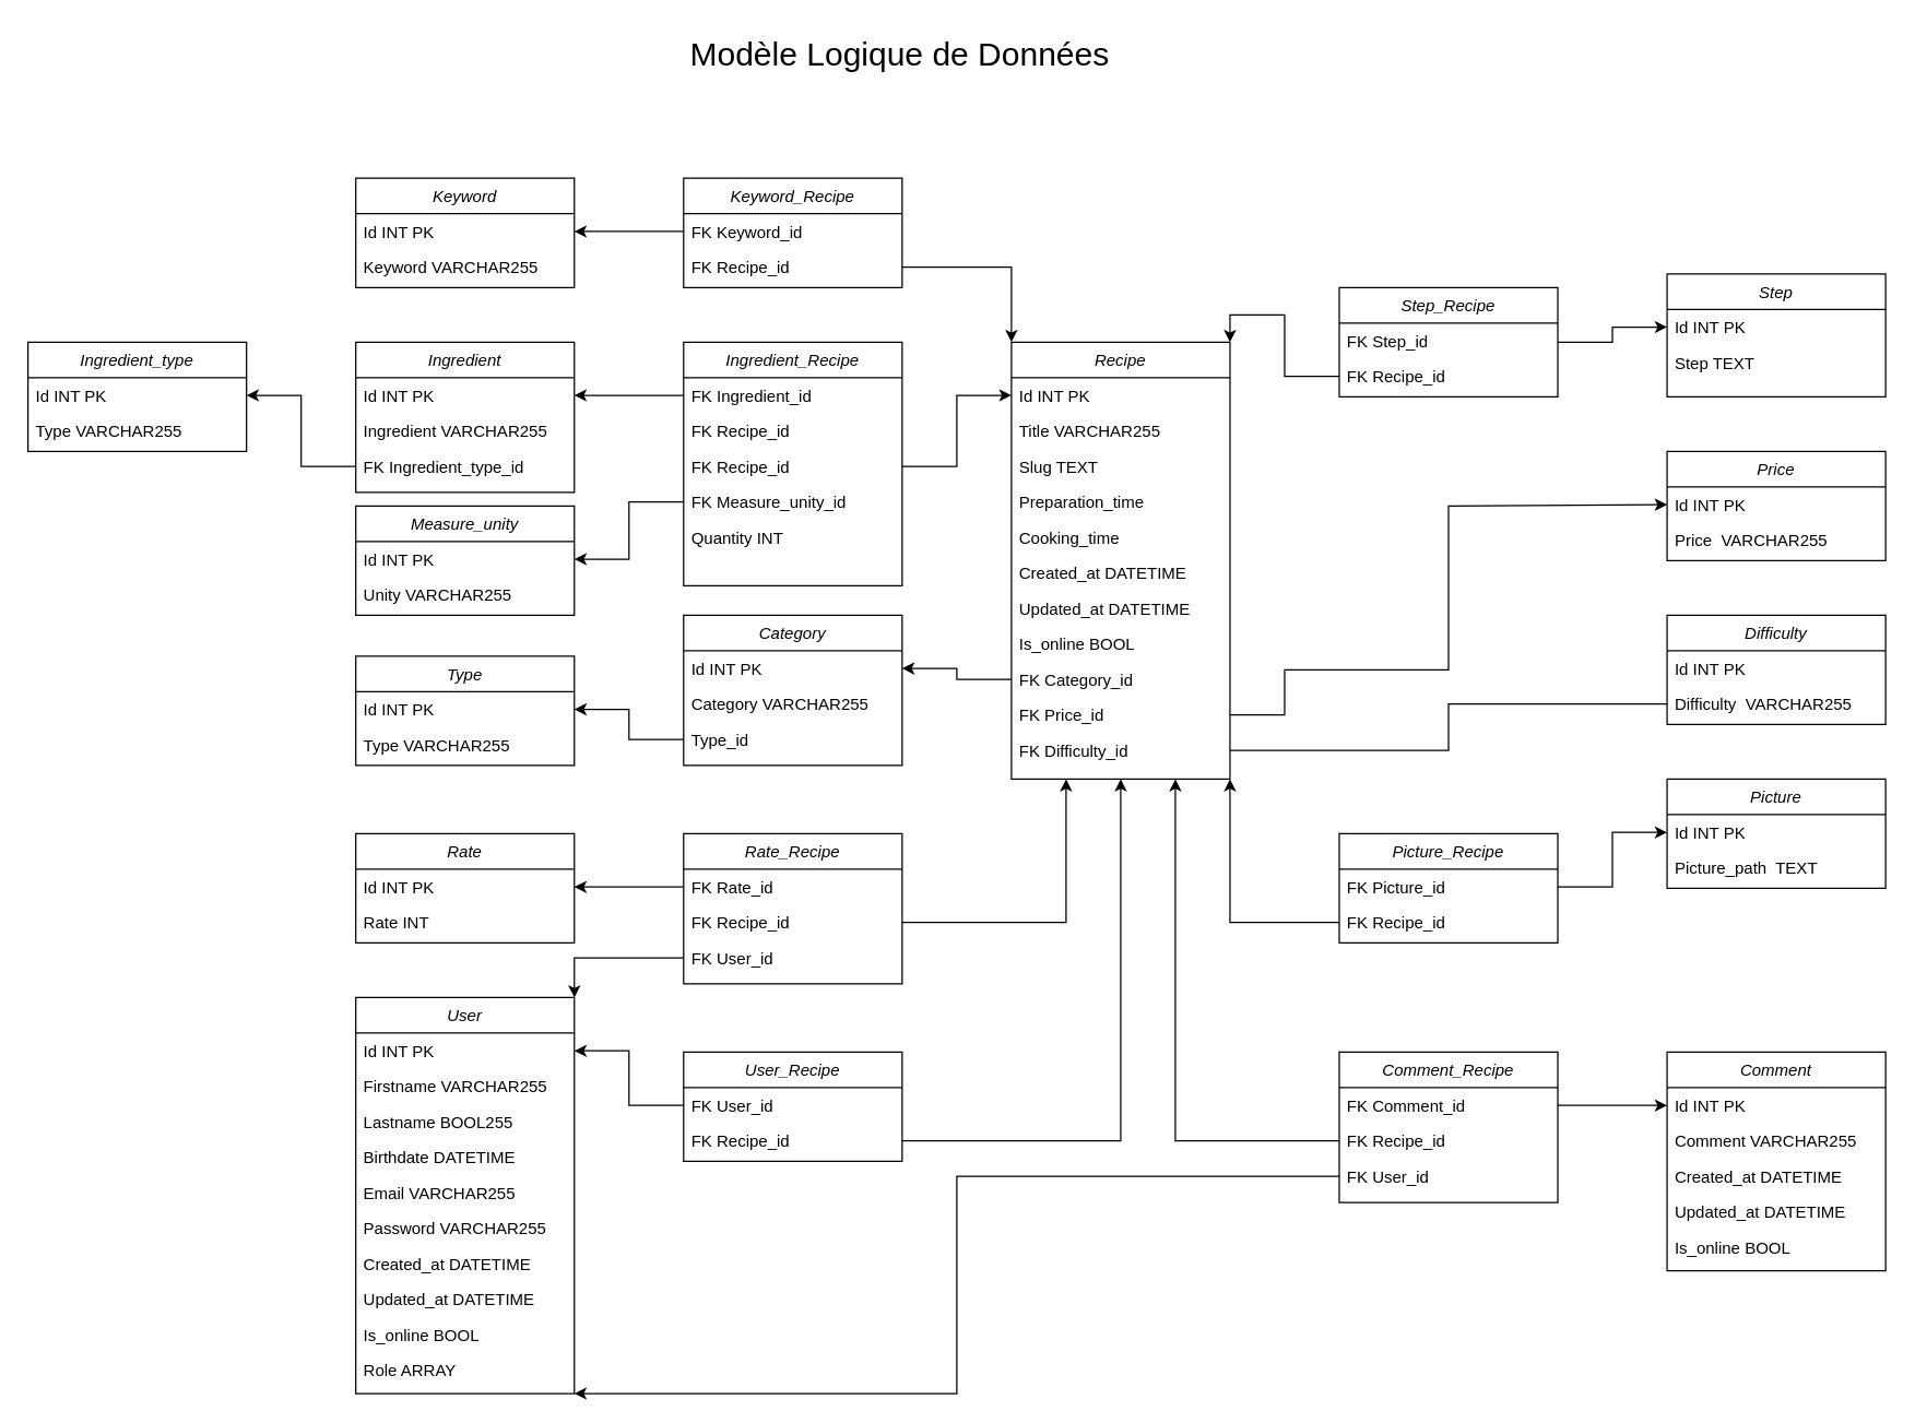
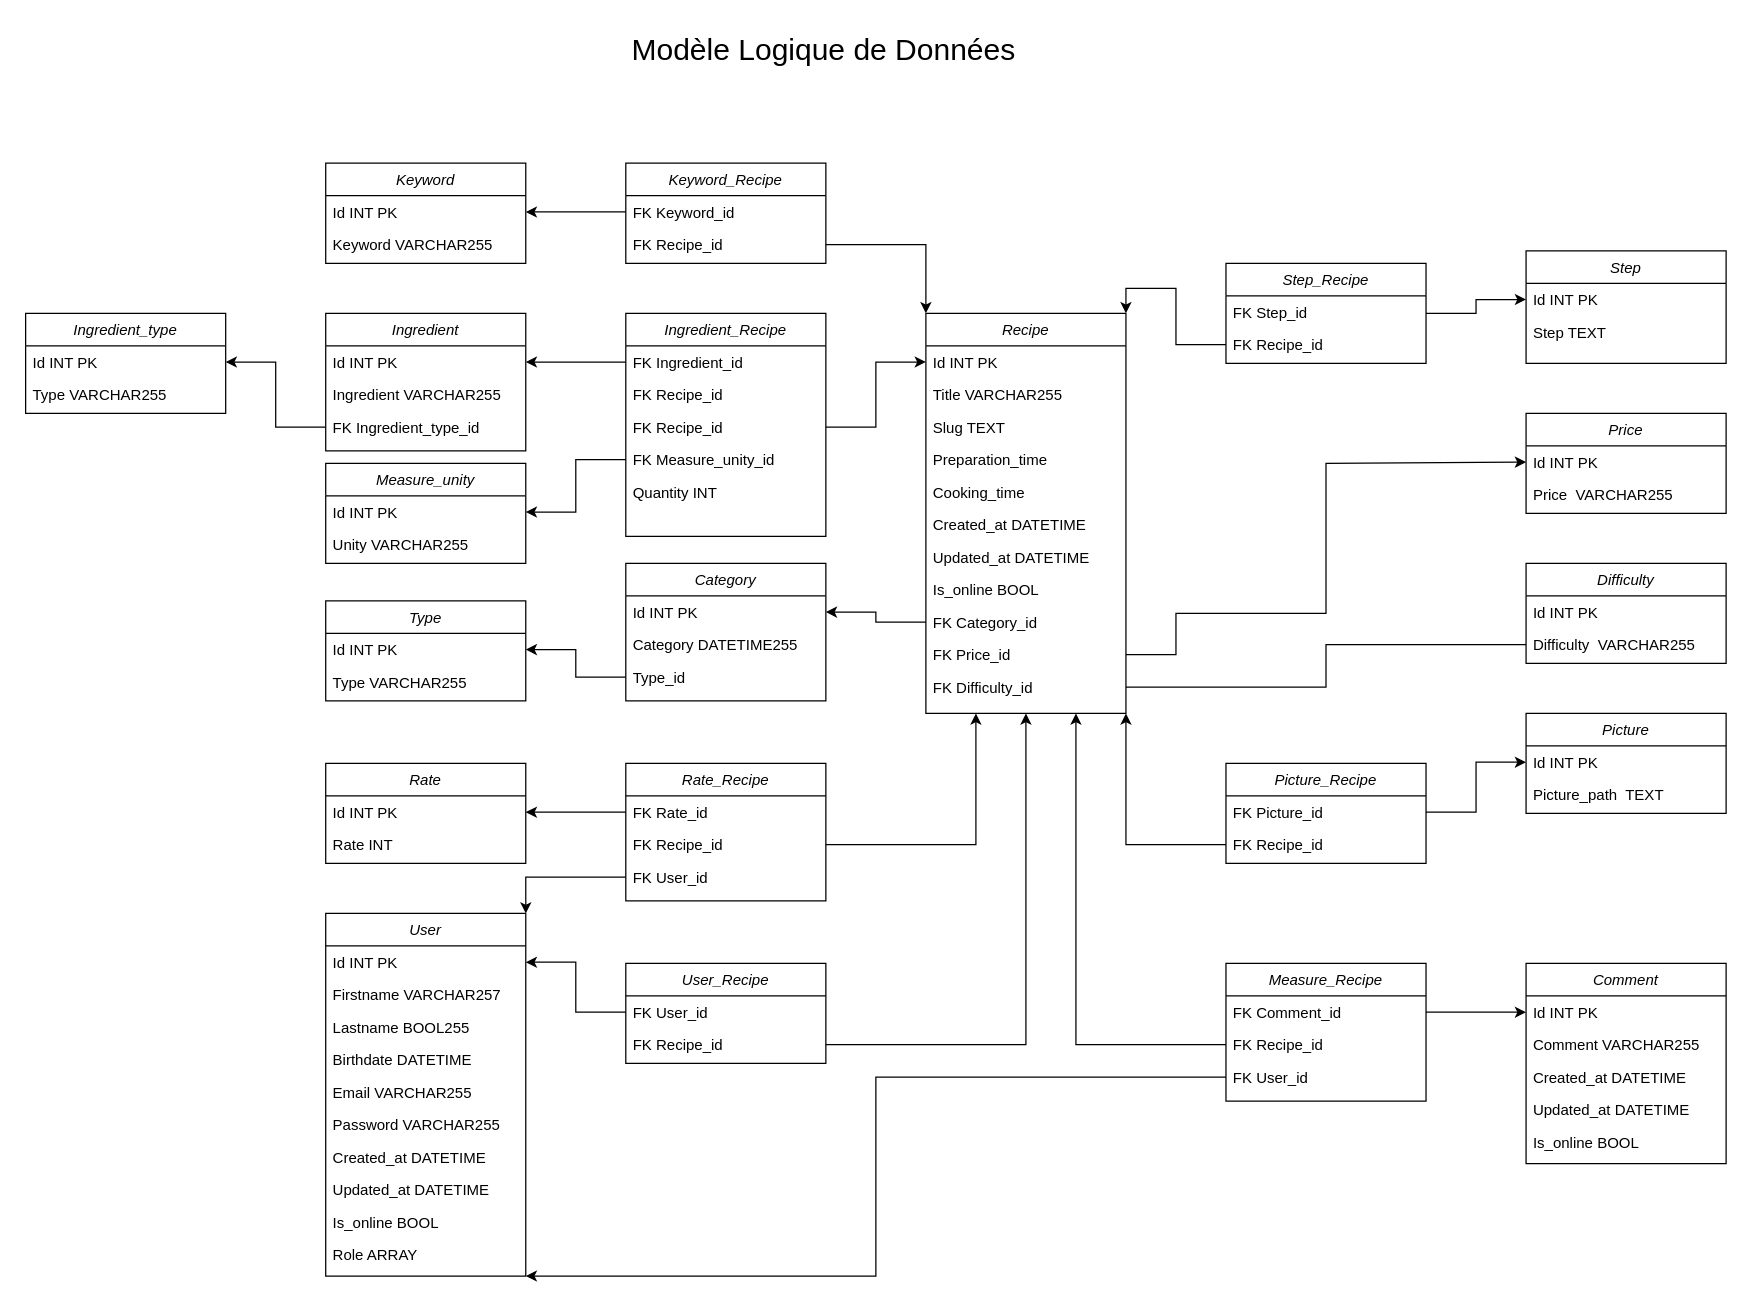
- <mxCell id="16" value="Category VARCHAR255" style="text;align=left;verticalAlign=top;spacingLeft=4;spacingRight=4;overflow=hidden;rotatable=0;points=[[0,0.5],[1,0.5]];portConstraint=eastwest;rounded=0;shadow=0;html=0;" parent="14" vertex="1"><mxGeometry y="52" width="160" height="26" as="geometry" /></mxCell>
+ <mxCell id="16" value="Category DATETIME255" style="text;align=left;verticalAlign=top;spacingLeft=4;spacingRight=4;overflow=hidden;rotatable=0;points=[[0,0.5],[1,0.5]];portConstraint=eastwest;rounded=0;shadow=0;html=0;" parent="14" vertex="1"><mxGeometry y="52" width="160" height="26" as="geometry" /></mxCell>
- <mxCell id="59" value="Comment_Recipe" style="swimlane;fontStyle=2;align=center;verticalAlign=top;childLayout=stackLayout;horizontal=1;startSize=26;horizontalStack=0;resizeParent=1;resizeLast=0;collapsible=1;marginBottom=0;rounded=0;shadow=0;strokeWidth=1;" parent="1" vertex="1"><mxGeometry x="980" y="770" width="160" height="110" as="geometry"><mxRectangle x="230" y="140" width="160" height="26" as="alternateBounds" /></mxGeometry></mxCell>
+ <mxCell id="59" value="Measure_Recipe" style="swimlane;fontStyle=2;align=center;verticalAlign=top;childLayout=stackLayout;horizontal=1;startSize=26;horizontalStack=0;resizeParent=1;resizeLast=0;collapsible=1;marginBottom=0;rounded=0;shadow=0;strokeWidth=1;" parent="1" vertex="1"><mxGeometry x="980" y="770" width="160" height="110" as="geometry"><mxRectangle x="230" y="140" width="160" height="26" as="alternateBounds" /></mxGeometry></mxCell>
- <mxCell id="32" value="Firstname VARCHAR255" style="text;align=left;verticalAlign=top;spacingLeft=4;spacingRight=4;overflow=hidden;rotatable=0;points=[[0,0.5],[1,0.5]];portConstraint=eastwest;rounded=0;shadow=0;html=0;" parent="30" vertex="1"><mxGeometry y="52" width="160" height="26" as="geometry" /></mxCell>
+ <mxCell id="32" value="Firstname VARCHAR257" style="text;align=left;verticalAlign=top;spacingLeft=4;spacingRight=4;overflow=hidden;rotatable=0;points=[[0,0.5],[1,0.5]];portConstraint=eastwest;rounded=0;shadow=0;html=0;" parent="30" vertex="1"><mxGeometry y="52" width="160" height="26" as="geometry" /></mxCell>
